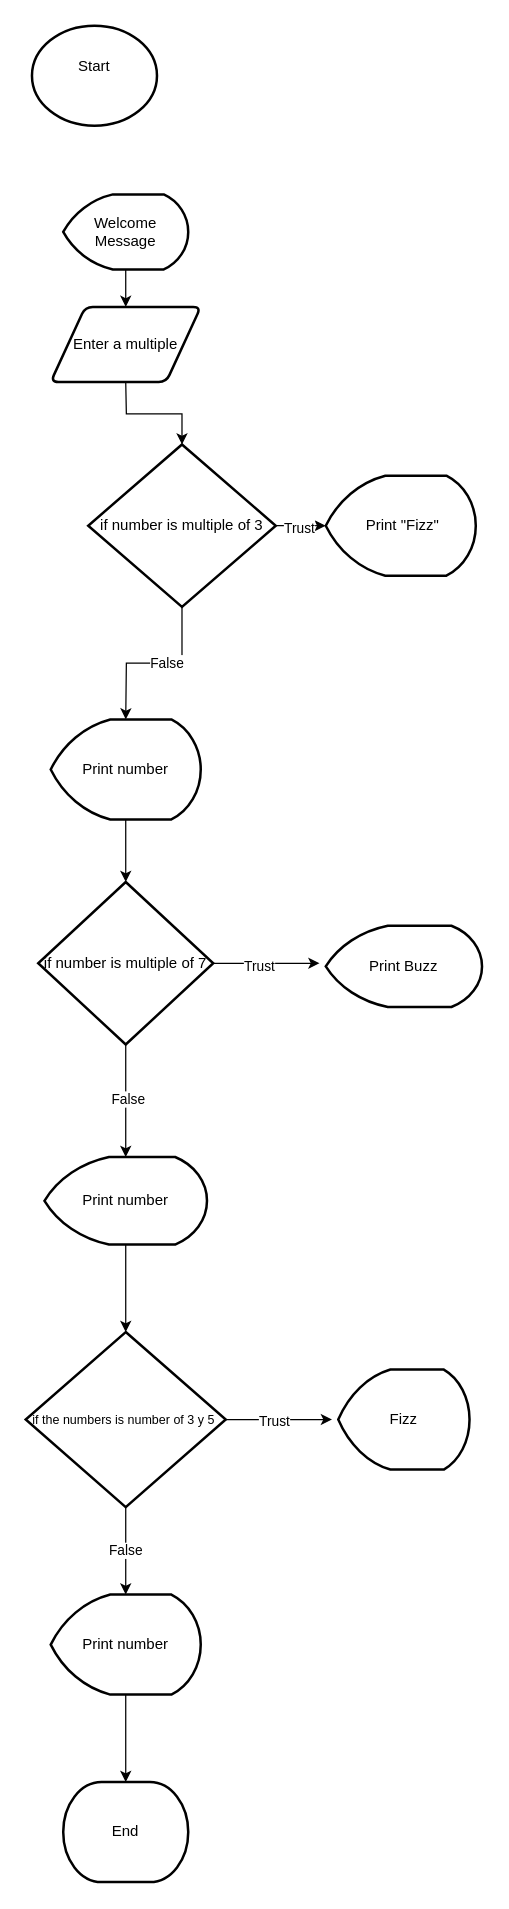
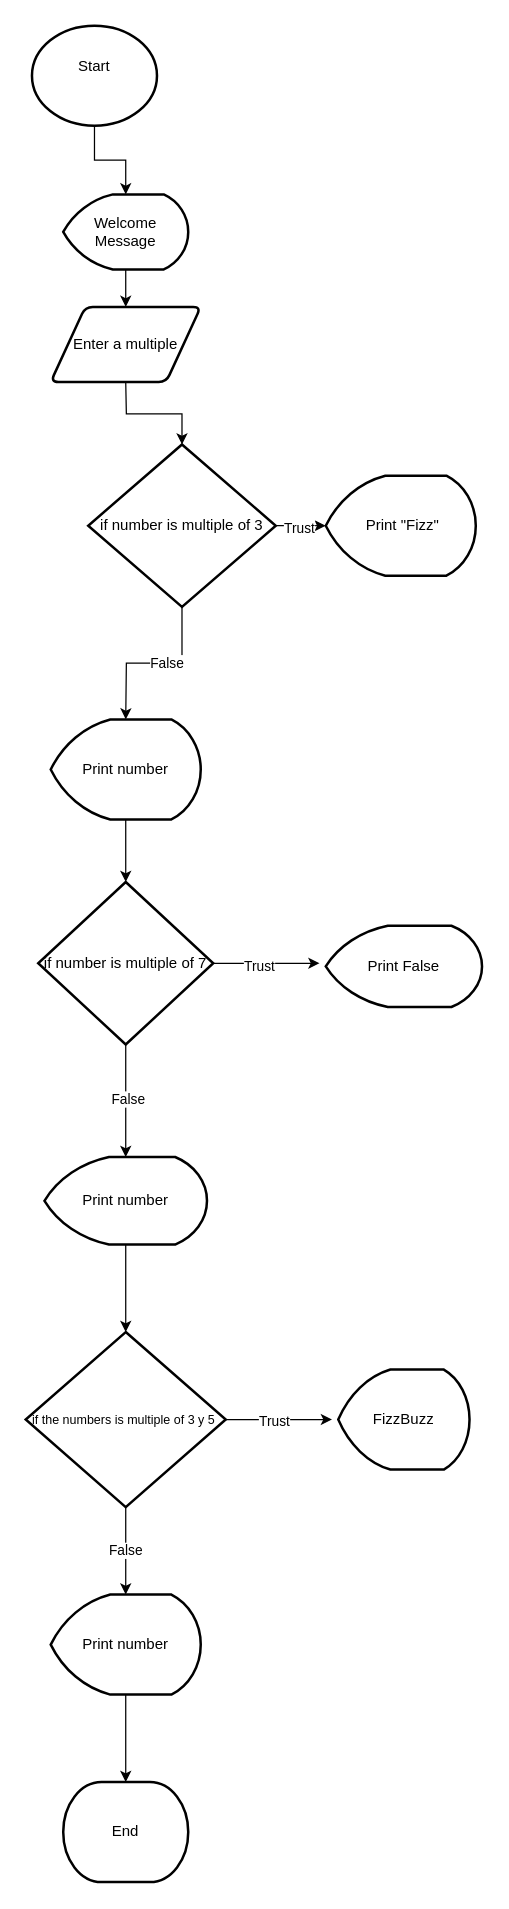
+ <mxCell id="2" style="edgeStyle=orthogonalEdgeStyle;rounded=0;orthogonalLoop=1;jettySize=auto;html=1;" edge="1" parent="1" source="3" target="5"><mxGeometry relative="1" as="geometry"><mxPoint x="100" y="165" as="targetPoint" /></mxGeometry></mxCell>
- <mxCell id="21" value="Print Buzz" style="strokeWidth=2;html=1;shape=mxgraph.flowchart.display;whiteSpace=wrap;" vertex="1" parent="1"><mxGeometry x="260" y="740" width="125" height="65" as="geometry" /></mxCell>
+ <mxCell id="21" value="Print False" style="strokeWidth=2;html=1;shape=mxgraph.flowchart.display;whiteSpace=wrap;" vertex="1" parent="1"><mxGeometry x="260" y="740" width="125" height="65" as="geometry" /></mxCell>
- <mxCell id="28" value="&lt;font style=&quot;font-size: 10px;&quot;&gt;if the numbers is number of 3 y 5&amp;nbsp;&lt;/font&gt;" style="strokeWidth=2;html=1;shape=mxgraph.flowchart.decision;whiteSpace=wrap;" vertex="1" parent="1"><mxGeometry x="20" y="1065" width="160" height="140" as="geometry" /></mxCell>
+ <mxCell id="28" value="&lt;font style=&quot;font-size: 10px;&quot;&gt;if the numbers is multiple of 3 y 5&amp;nbsp;&lt;/font&gt;" style="strokeWidth=2;html=1;shape=mxgraph.flowchart.decision;whiteSpace=wrap;" vertex="1" parent="1"><mxGeometry x="20" y="1065" width="160" height="140" as="geometry" /></mxCell>
- <mxCell id="29" value="Fizz" style="strokeWidth=2;html=1;shape=mxgraph.flowchart.display;whiteSpace=wrap;" vertex="1" parent="1"><mxGeometry x="270" y="1095" width="105" height="80" as="geometry" /></mxCell>
+ <mxCell id="29" value="FizzBuzz" style="strokeWidth=2;html=1;shape=mxgraph.flowchart.display;whiteSpace=wrap;" vertex="1" parent="1"><mxGeometry x="270" y="1095" width="105" height="80" as="geometry" /></mxCell>
